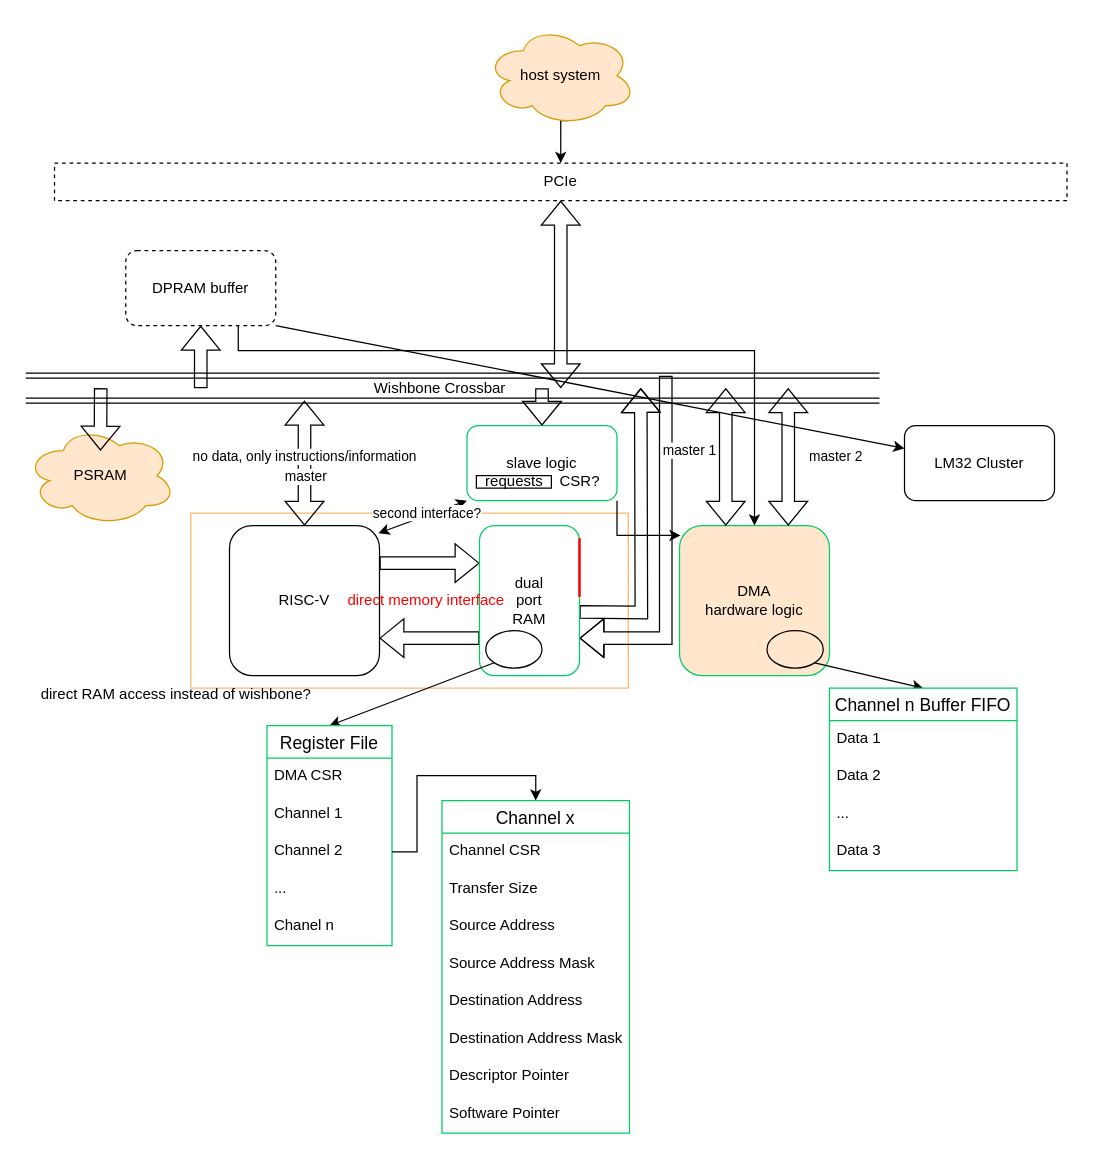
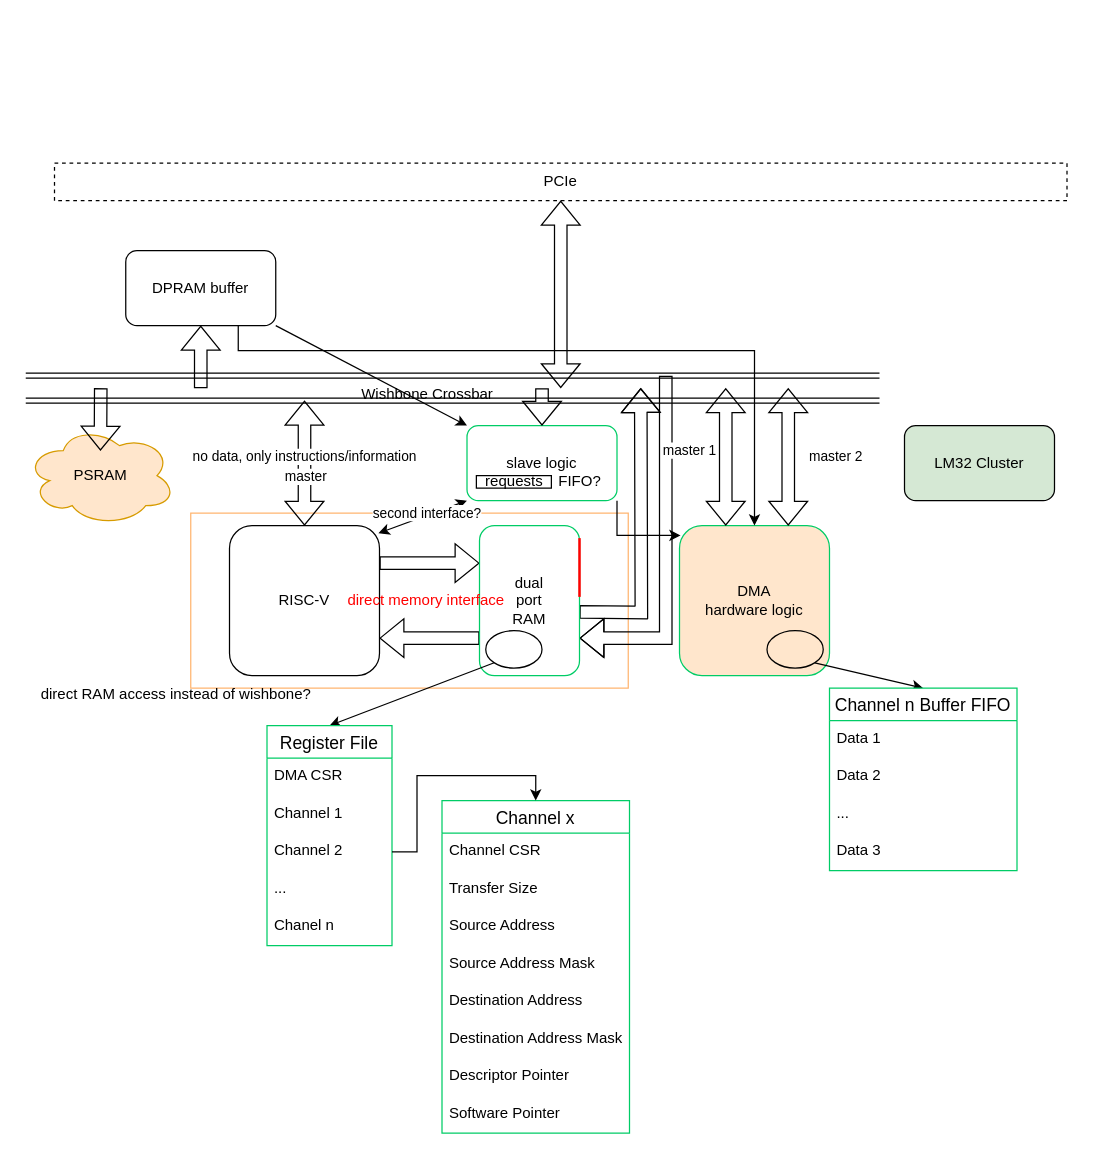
- <mxCell id="47" value="host system" style="ellipse;shape=cloud;whiteSpace=wrap;html=1;fillColor=#ffe6cc;strokeColor=#d79b00;" parent="1" vertex="1"><mxGeometry x="388" y="20" width="120" height="80" as="geometry" /></mxCell>
- <mxCell id="46" style="edgeStyle=orthogonalEdgeStyle;rounded=0;orthogonalLoop=1;jettySize=auto;html=1;exitX=0.55;exitY=0.95;exitDx=0;exitDy=0;exitPerimeter=0;entryX=0.5;entryY=0;entryDx=0;entryDy=0;" parent="1" source="47" target="50" edge="1"><mxGeometry relative="1" as="geometry" /></mxCell>
- <mxCell id="53" value="DPRAM buffer" style="rounded=1;whiteSpace=wrap;html=1;dashed=1;" parent="1" vertex="1"><mxGeometry x="100" y="200" width="120" height="60" as="geometry" /></mxCell>
+ <mxCell id="53" value="DPRAM buffer" style="rounded=1;whiteSpace=wrap;html=1;" parent="1" vertex="1"><mxGeometry x="100" y="200" width="120" height="60" as="geometry" /></mxCell>
- <mxCell id="38" value="Wishbone Crossbar" style="text;html=1;align=center;verticalAlign=middle;whiteSpace=wrap;rounded=0;" parent="1" vertex="1"><mxGeometry x="290" y="295" width="123" height="30" as="geometry" /></mxCell>
+ <mxCell id="38" value="Wishbone Crossbar" style="text;html=1;align=center;verticalAlign=middle;whiteSpace=wrap;rounded=0;" parent="1" vertex="1"><mxGeometry x="280" y="300" width="123" height="30" as="geometry" /></mxCell>
- <mxCell id="51" style="rounded=0;orthogonalLoop=1;jettySize=auto;html=1;exitX=1;exitY=1;exitDx=0;exitDy=0;" parent="1" source="53" target="49" edge="1"><mxGeometry relative="1" as="geometry" /></mxCell>
+ <mxCell id="51" style="rounded=0;orthogonalLoop=1;jettySize=auto;html=1;exitX=1;exitY=1;exitDx=0;exitDy=0;entryX=0;entryY=0;entryDx=0;entryDy=0;" parent="1" source="53" target="48" edge="1"><mxGeometry relative="1" as="geometry" /></mxCell>
- <mxCell id="49" value="LM32 Cluster" style="rounded=1;whiteSpace=wrap;html=1;" parent="1" vertex="1"><mxGeometry x="723" y="340" width="120" height="60" as="geometry" /></mxCell>
+ <mxCell id="49" value="LM32 Cluster" style="rounded=1;whiteSpace=wrap;html=1;fillColor=#d5e8d4;" parent="1" vertex="1"><mxGeometry x="723" y="340" width="120" height="60" as="geometry" /></mxCell>
- <mxCell id="65" value="CSR?" style="text;html=1;align=center;verticalAlign=middle;resizable=0;points=[];autosize=1;strokeColor=none;fillColor=none;" parent="1" vertex="1"><mxGeometry x="433" y="370" width="60" height="30" as="geometry" /></mxCell>
+ <mxCell id="65" value="FIFO?" style="text;html=1;align=center;verticalAlign=middle;resizable=0;points=[];autosize=1;strokeColor=none;fillColor=none;" parent="1" vertex="1"><mxGeometry x="433" y="370" width="60" height="30" as="geometry" /></mxCell>
